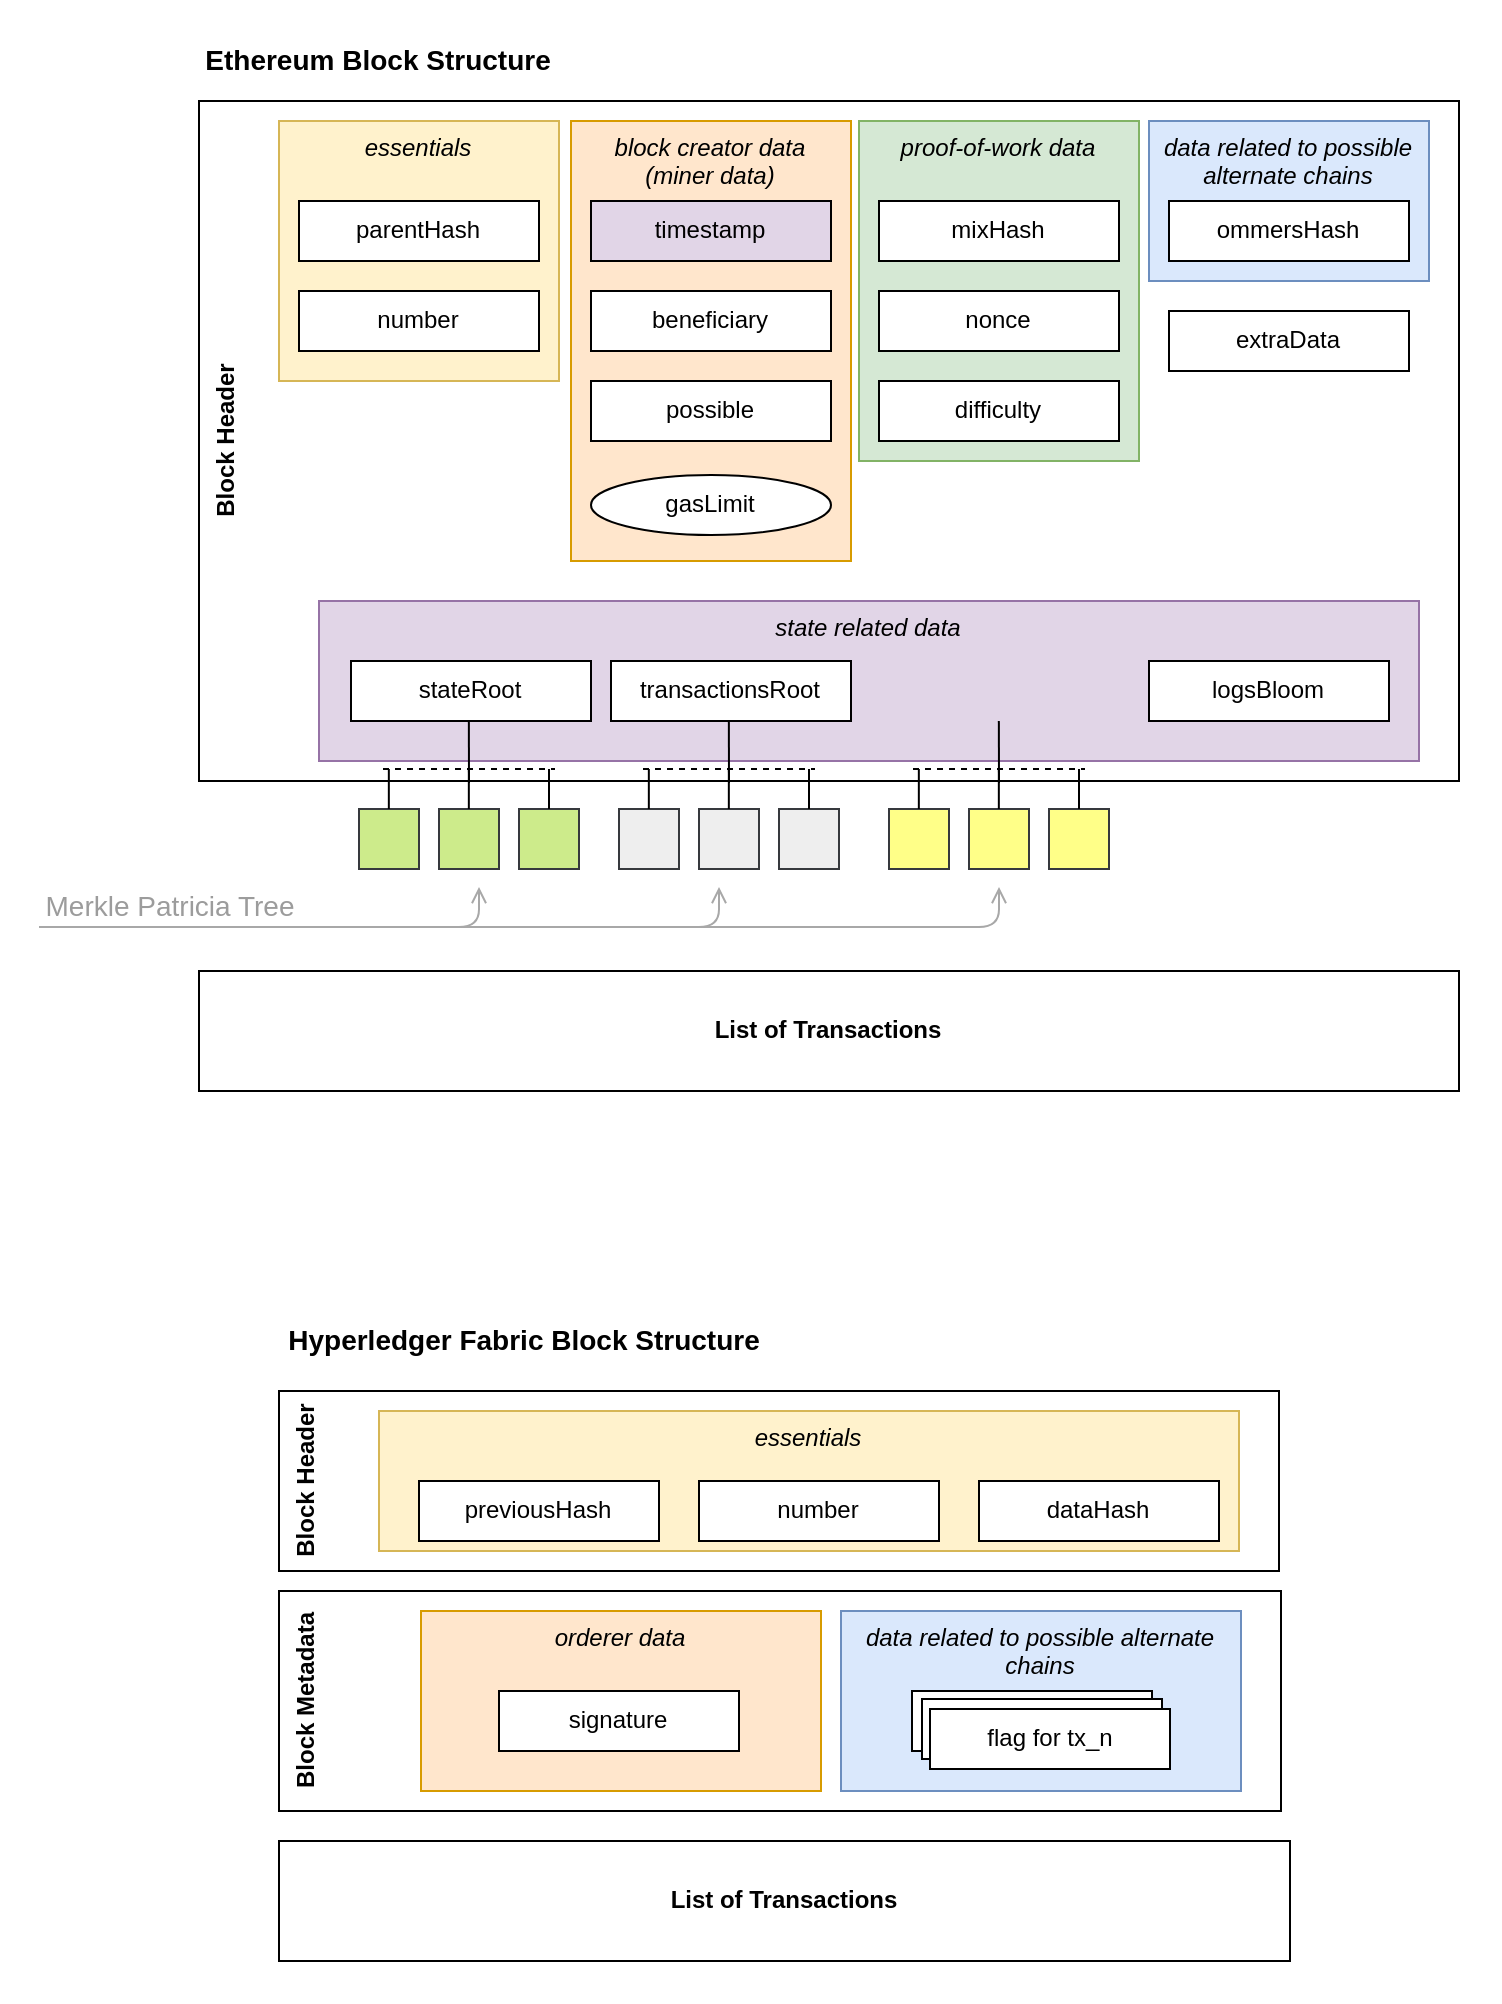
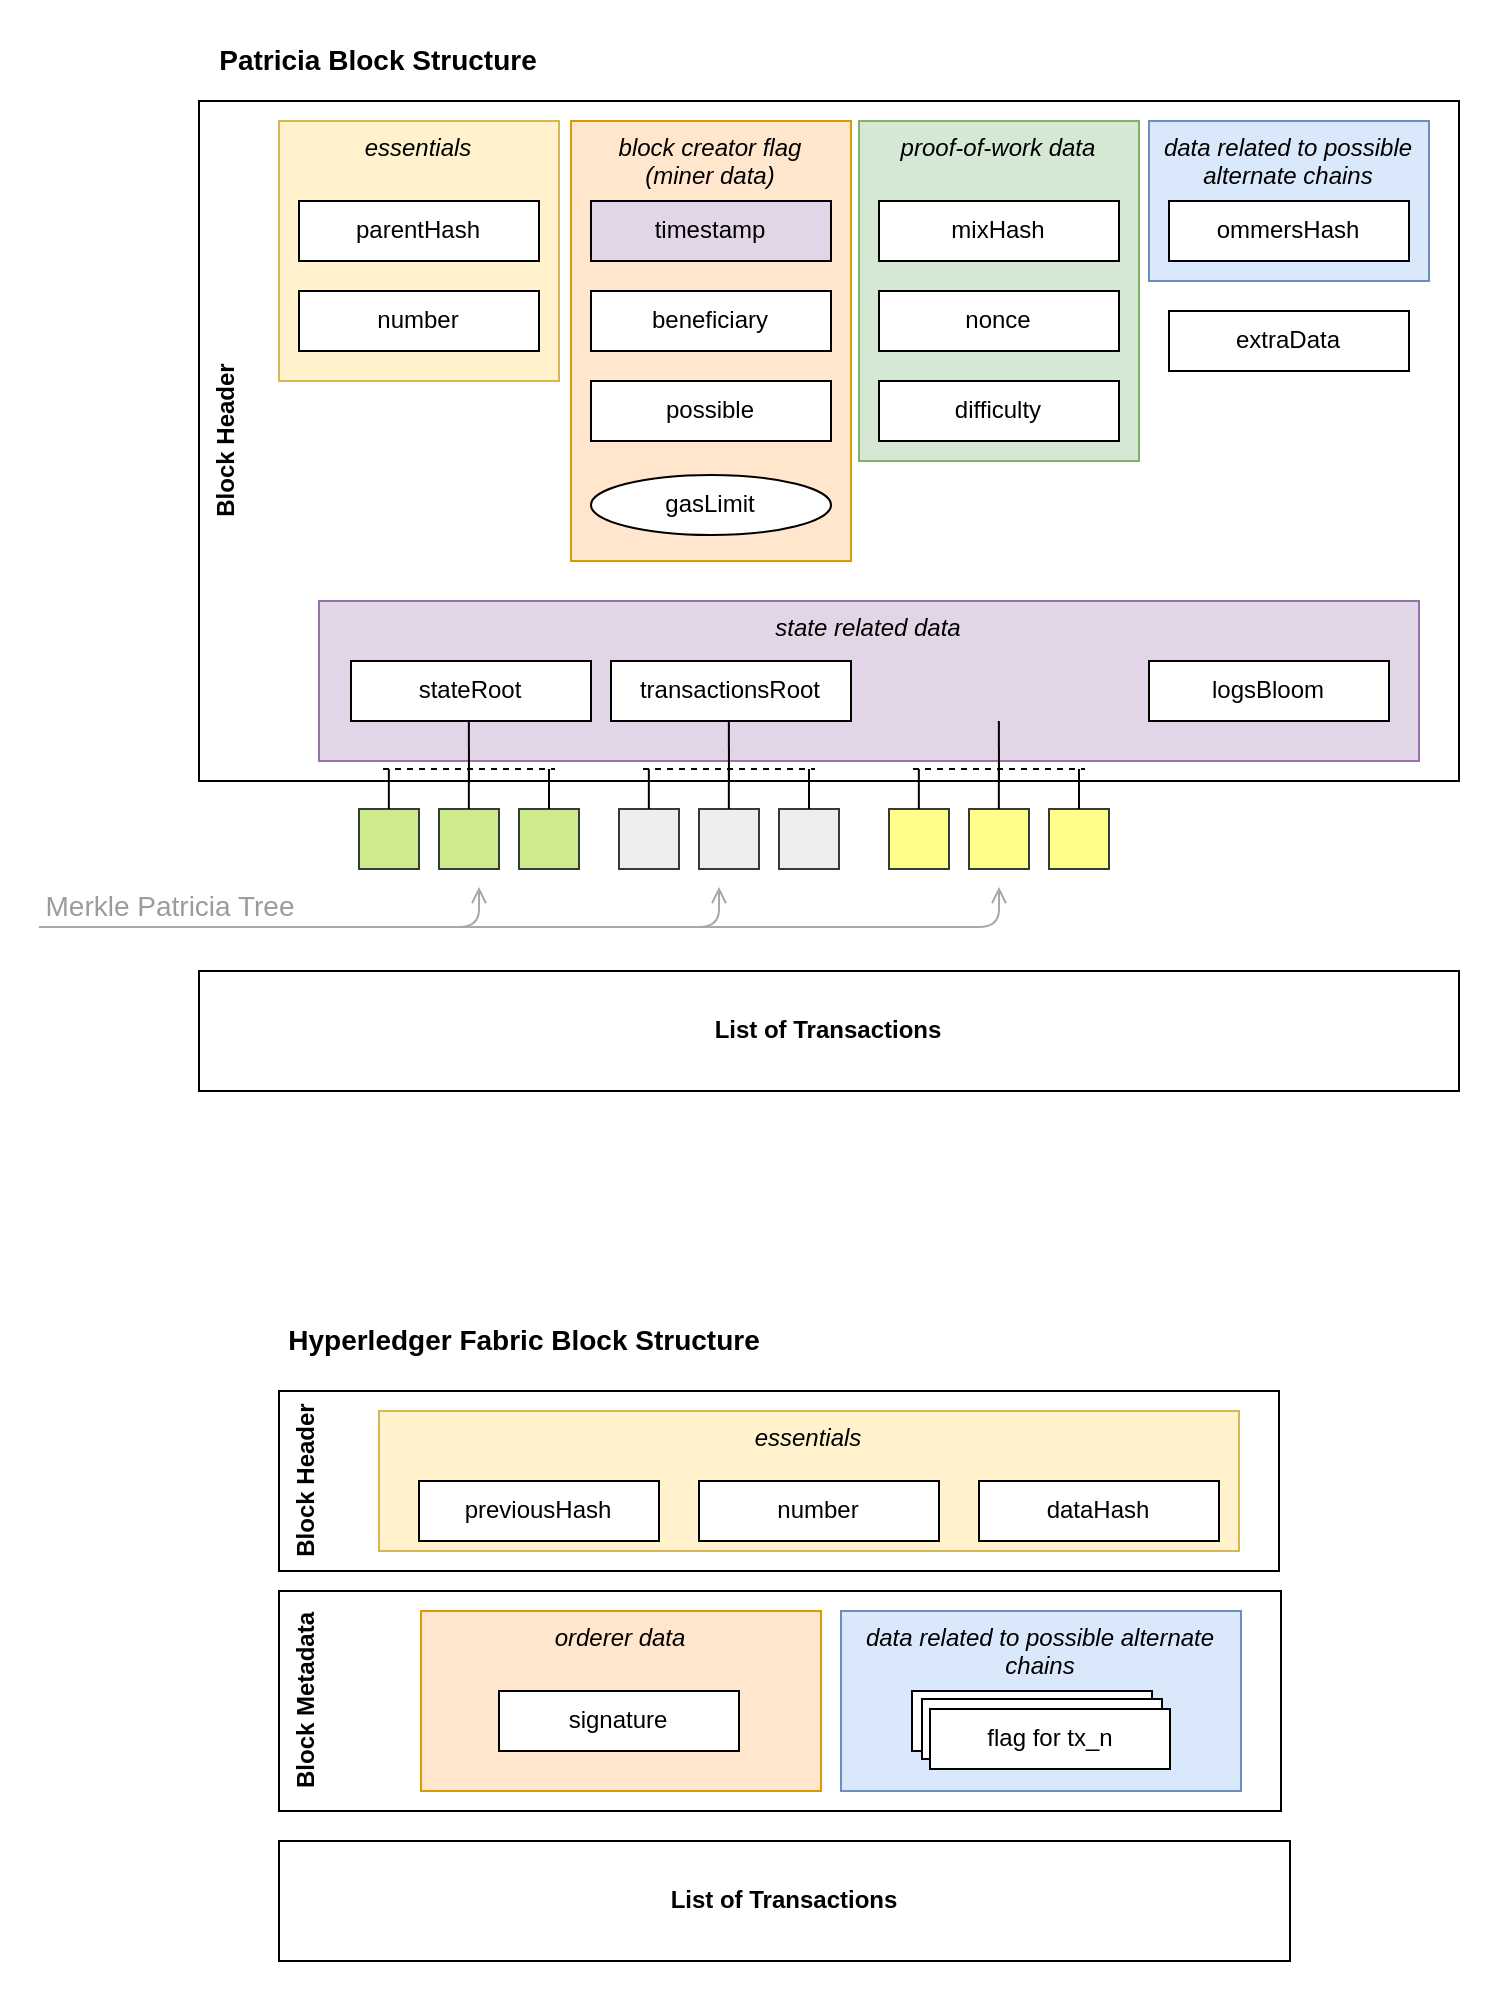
- <mxCell id="38" value="Ethereum Block Structure" style="text;html=1;strokeColor=none;fillColor=none;align=center;verticalAlign=middle;whiteSpace=wrap;rounded=0;fontStyle=1;fontSize=14;" parent="16" vertex="1"><mxGeometry x="79" width="180" height="20" as="geometry" /></mxCell>
+ <mxCell id="38" value="Patricia Block Structure" style="text;html=1;strokeColor=none;fillColor=none;align=center;verticalAlign=middle;whiteSpace=wrap;rounded=0;fontStyle=1;fontSize=14;" parent="16" vertex="1"><mxGeometry x="79" width="180" height="20" as="geometry" /></mxCell>
- <mxCell id="21" value="&lt;i&gt;block creator data&lt;br&gt;(miner data)&lt;br&gt;&lt;/i&gt;" style="rounded=0;whiteSpace=wrap;html=1;fillColor=#ffe6cc;strokeColor=#d79b00;verticalAlign=top;" parent="16" vertex="1"><mxGeometry x="265" y="40" width="140" height="220" as="geometry" /></mxCell>
+ <mxCell id="21" value="&lt;i&gt;block creator flag&lt;br&gt;(miner data)&lt;br&gt;&lt;/i&gt;" style="rounded=0;whiteSpace=wrap;html=1;fillColor=#ffe6cc;strokeColor=#d79b00;verticalAlign=top;" parent="16" vertex="1"><mxGeometry x="265" y="40" width="140" height="220" as="geometry" /></mxCell>
